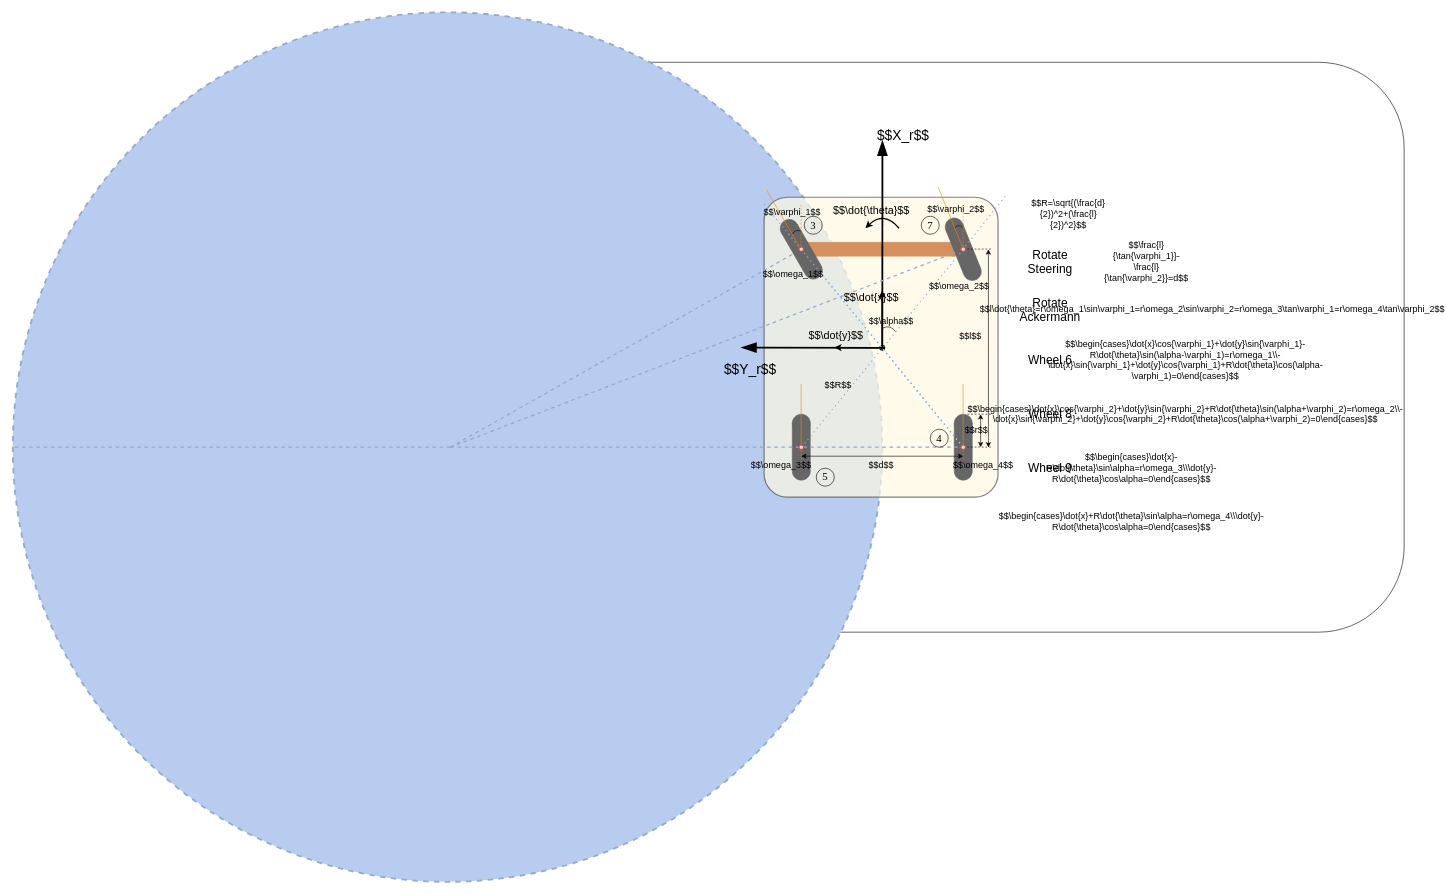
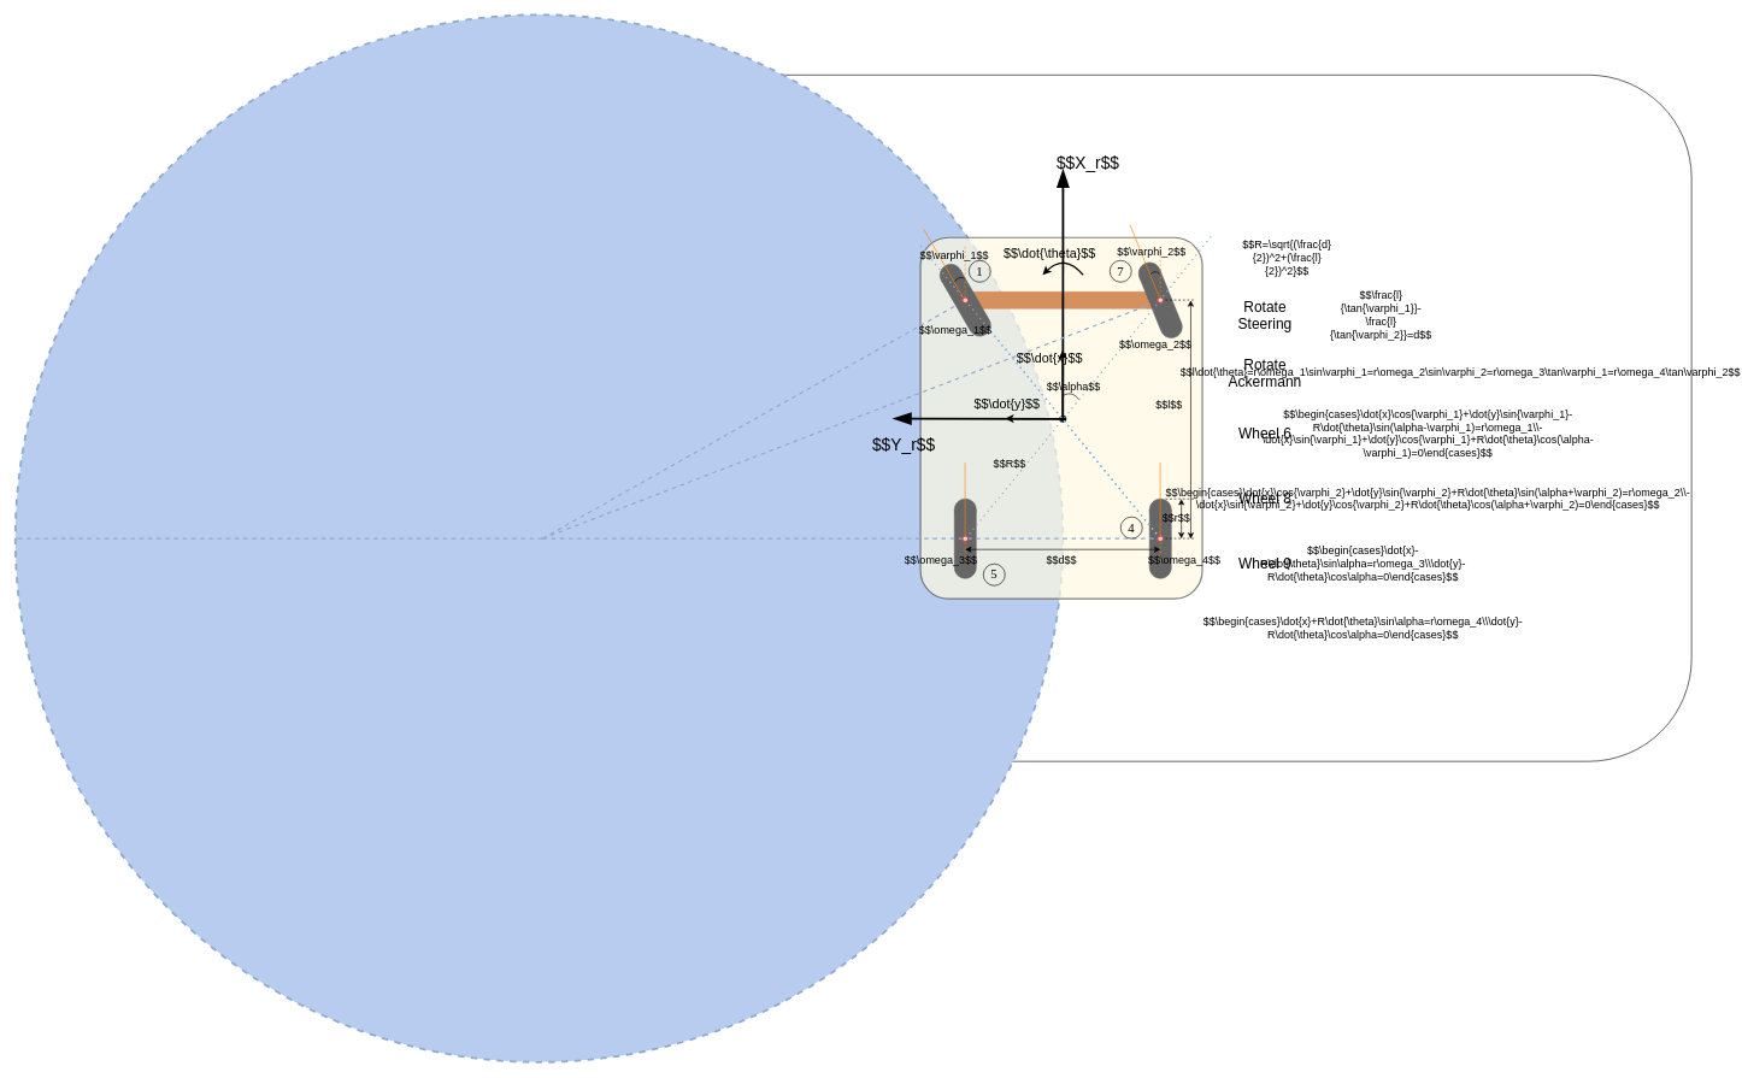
- <mxCell id="30" value="3" style="text;html=1;align=center;verticalAlign=middle;whiteSpace=wrap;rounded=1;fontSize=18;fontFamily=Comic Sans MS;strokeColor=default;arcSize=50;" parent="1" vertex="1"><mxGeometry x="1340" y="360" width="30" height="30" as="geometry" /></mxCell>
+ <mxCell id="30" value="1" style="text;html=1;align=center;verticalAlign=middle;whiteSpace=wrap;rounded=1;fontSize=18;fontFamily=Comic Sans MS;strokeColor=default;arcSize=50;" parent="1" vertex="1"><mxGeometry x="1340" y="360" width="30" height="30" as="geometry" /></mxCell>
